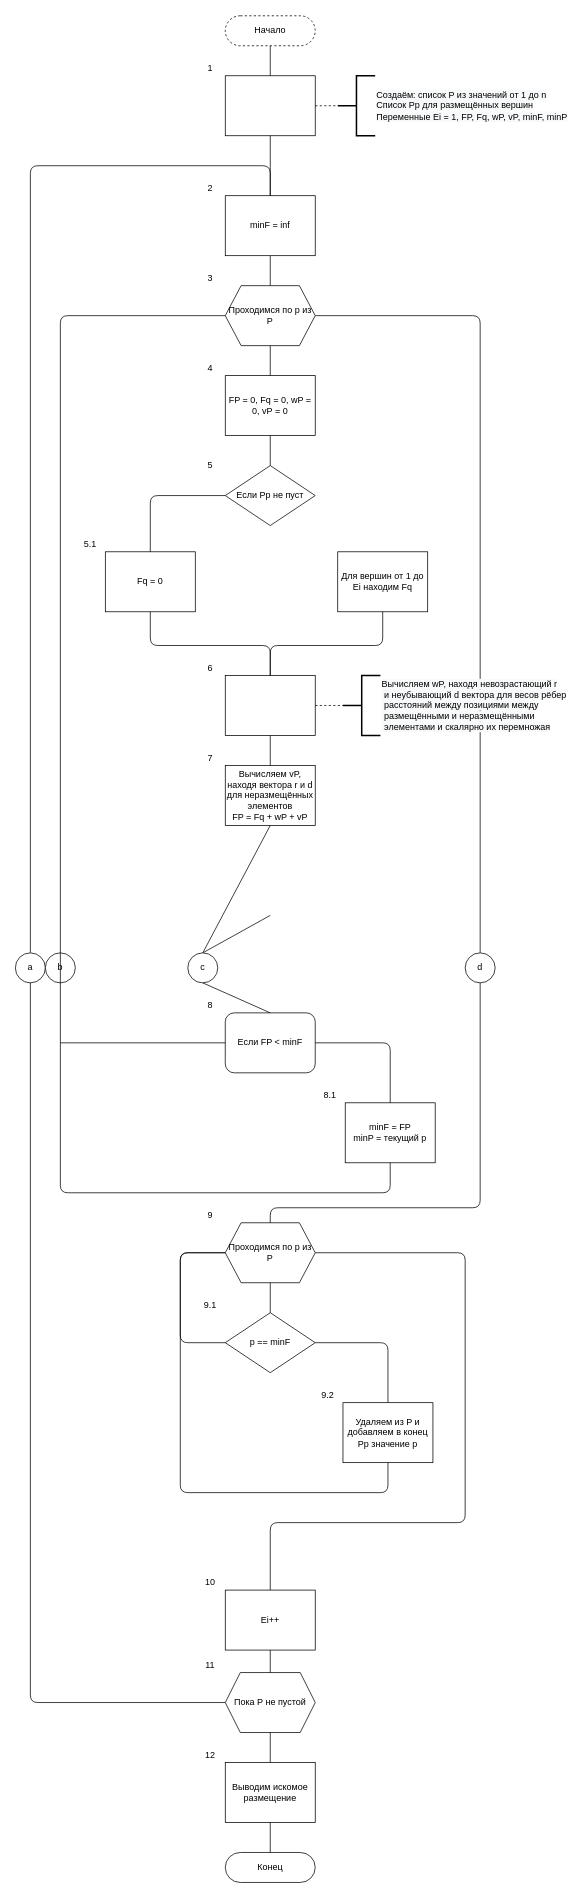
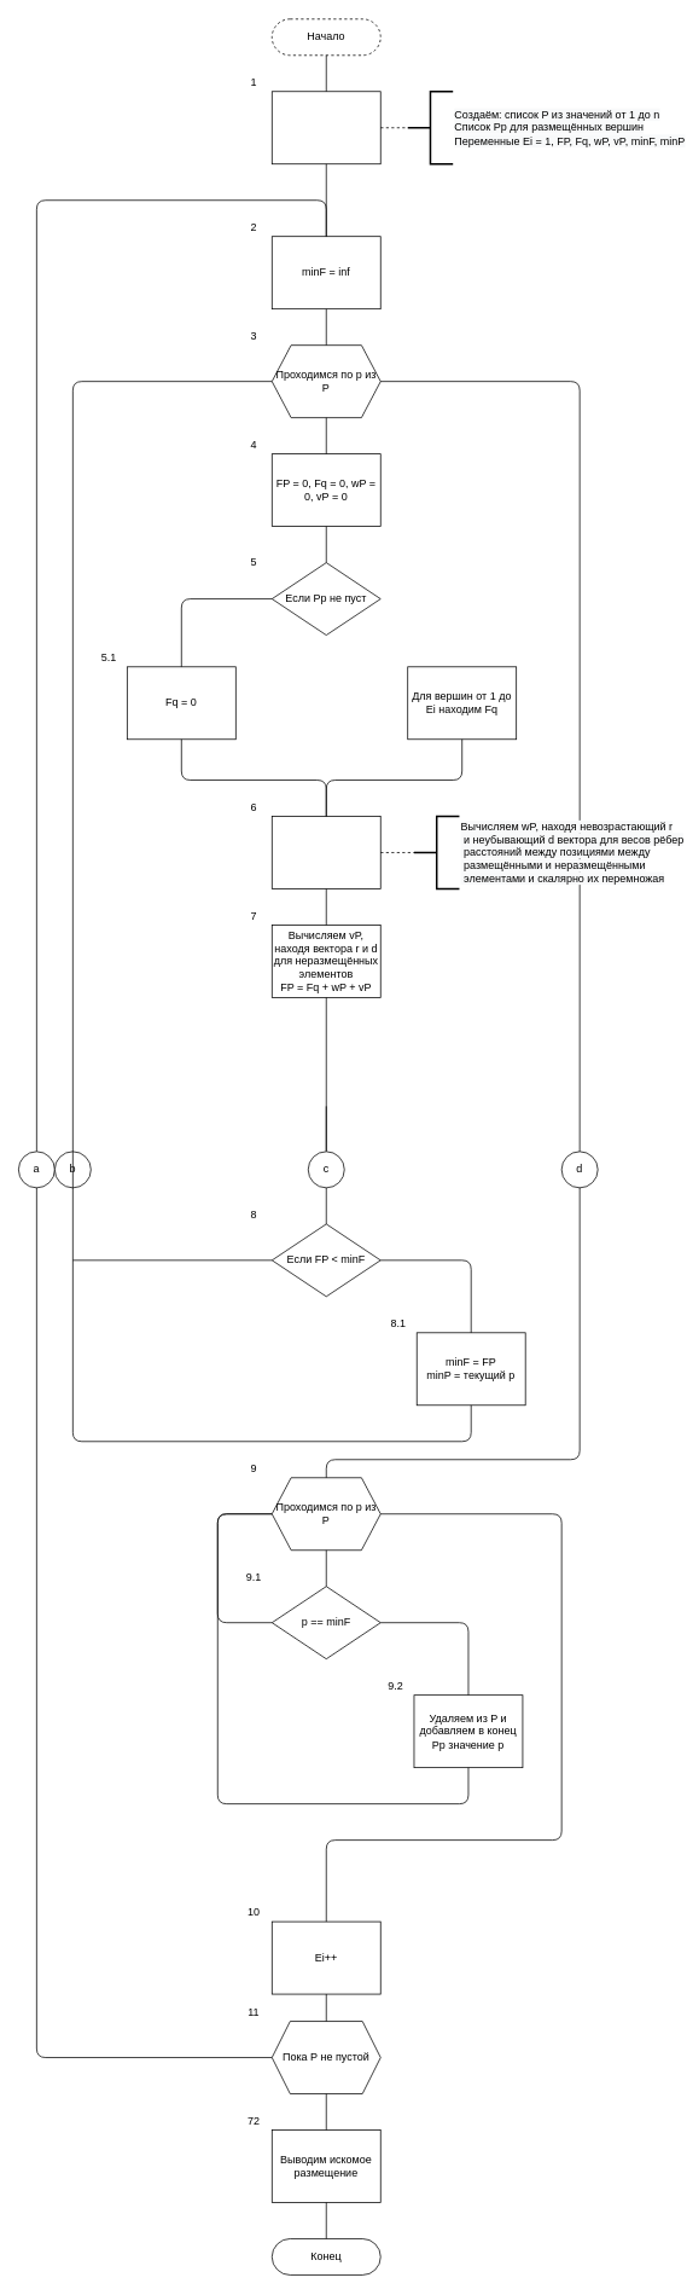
- <mxCell id="53" value="c" style="ellipse;whiteSpace=wrap;html=1;aspect=fixed;" parent="1" vertex="1"><mxGeometry x="250" y="1270" width="40" height="40" as="geometry" /></mxCell>
+ <mxCell id="53" value="c" style="ellipse;whiteSpace=wrap;html=1;aspect=fixed;" parent="1" vertex="1"><mxGeometry x="340" y="1270" width="40" height="40" as="geometry" /></mxCell>
- <mxCell id="20" value="Если FP &amp;lt; minF" style="whiteSpace=wrap;html=1;rounded=1;" parent="1" vertex="1"><mxGeometry x="300" y="1350" width="120" height="80" as="geometry" /></mxCell>
+ <mxCell id="20" value="Если FP &amp;lt; minF" style="rhombus;whiteSpace=wrap;html=1;" parent="1" vertex="1"><mxGeometry x="300" y="1350" width="120" height="80" as="geometry" /></mxCell>
- <mxCell id="52" value="12" style="text;html=1;strokeColor=none;fillColor=none;align=center;verticalAlign=middle;whiteSpace=wrap;rounded=0;" parent="1" vertex="1"><mxGeometry x="260" y="2330" width="40" height="20" as="geometry" /></mxCell>
+ <mxCell id="52" value="72" style="text;html=1;strokeColor=none;fillColor=none;align=center;verticalAlign=middle;whiteSpace=wrap;rounded=0;" parent="1" vertex="1"><mxGeometry x="260" y="2330" width="40" height="20" as="geometry" /></mxCell>
